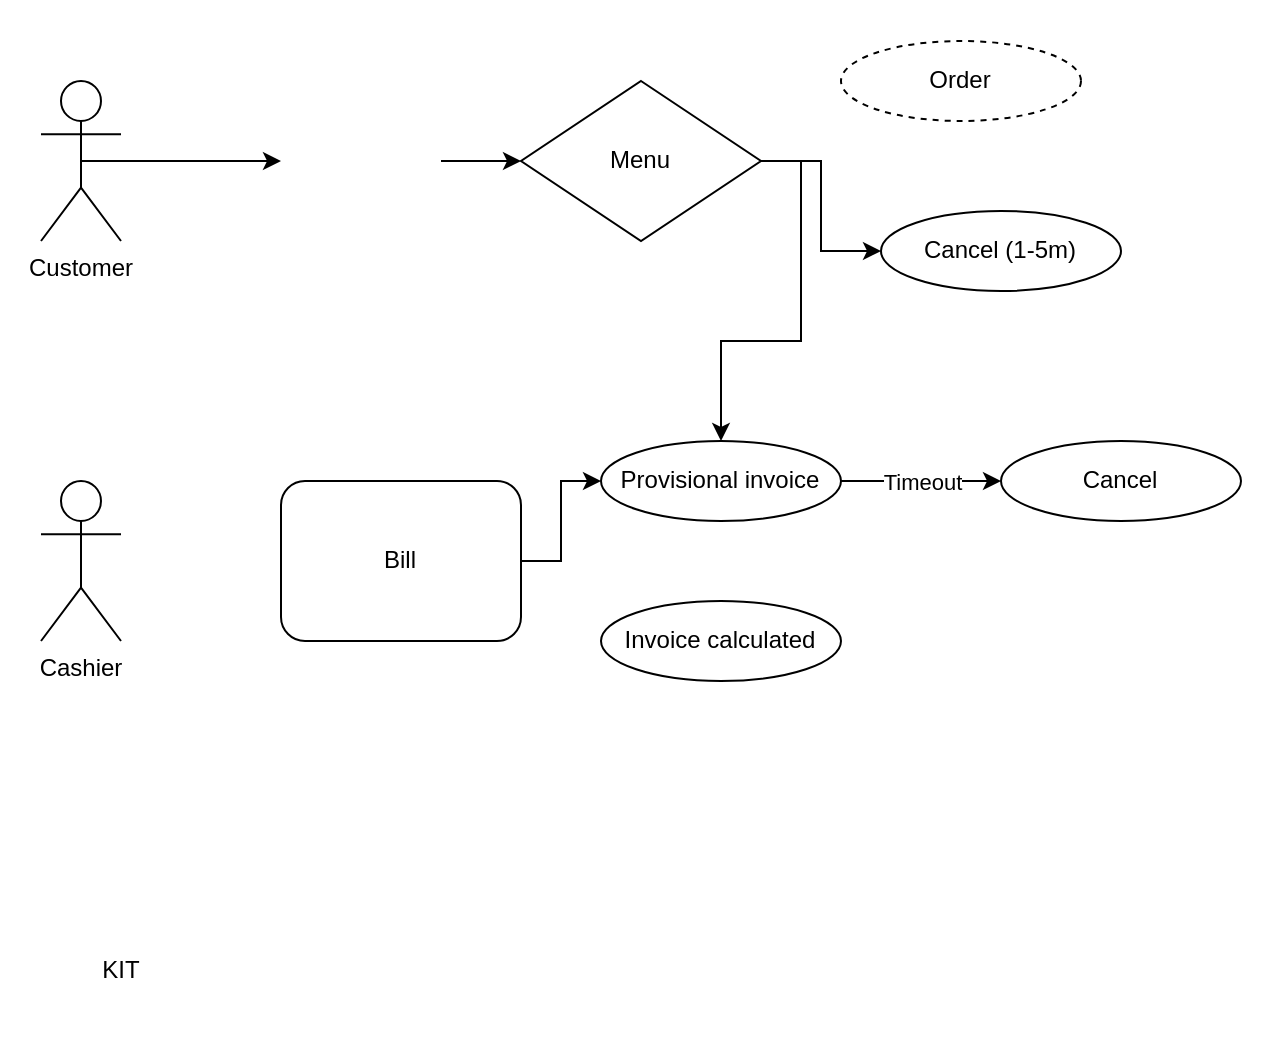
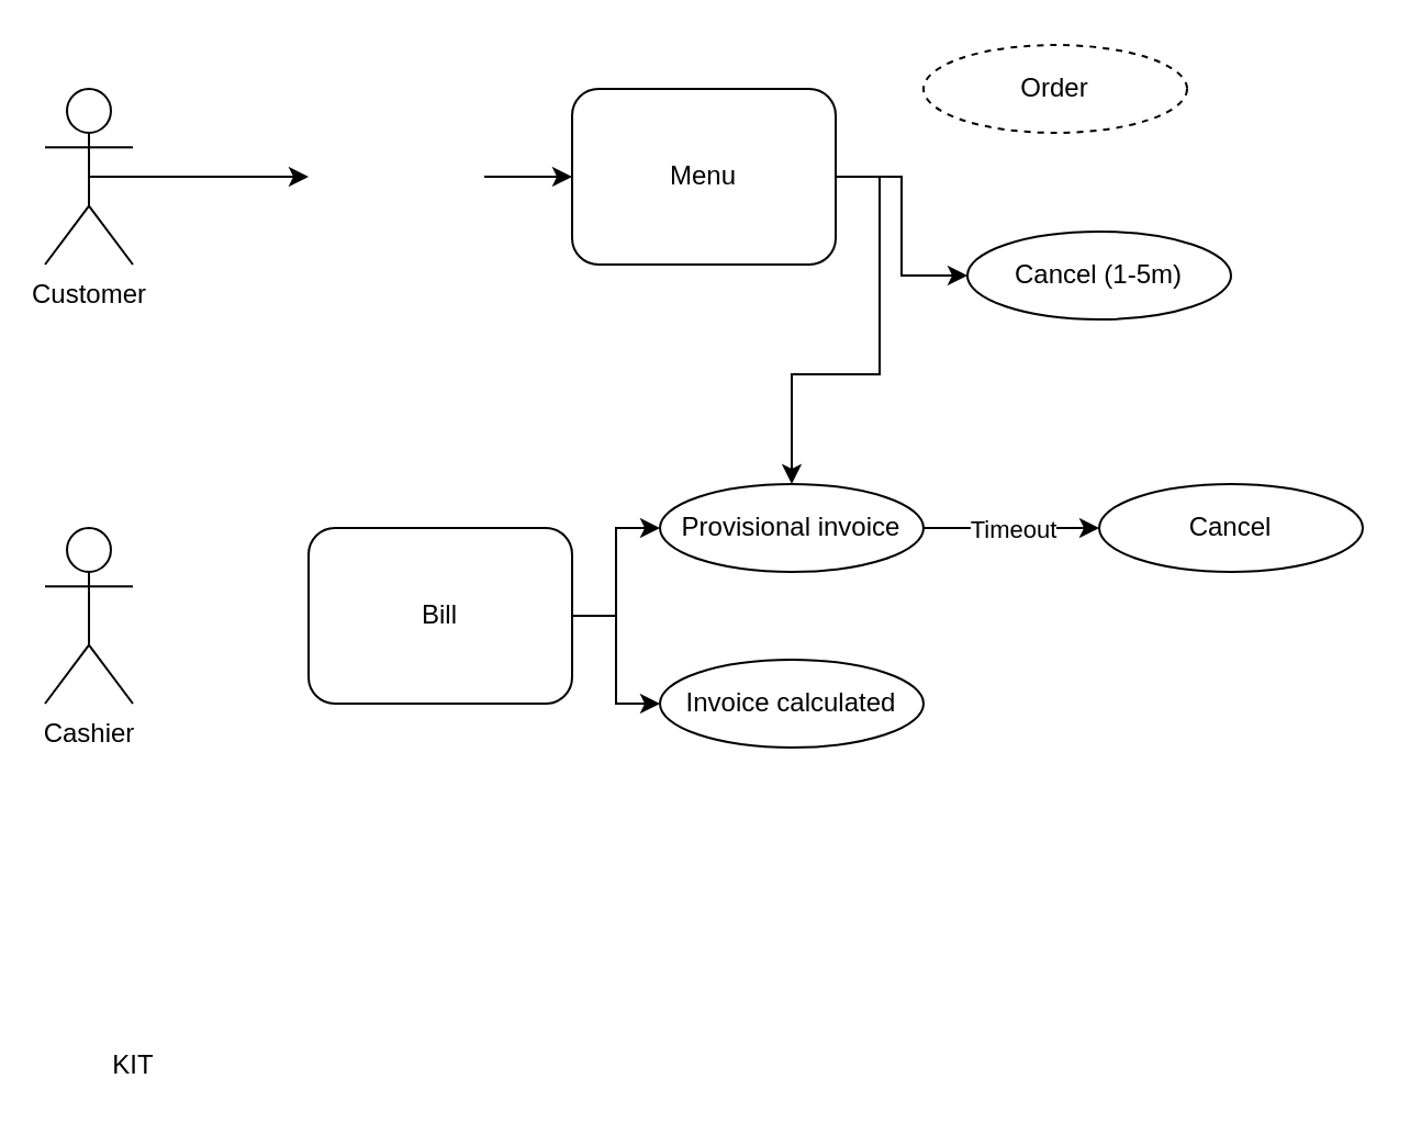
- <mxCell id="9" value="Menu" style="rhombus;whiteSpace=wrap;html=1;" vertex="1" parent="1"><mxGeometry x="260" y="40" width="120" height="80" as="geometry" /></mxCell>
+ <mxCell id="9" value="Menu" style="rounded=1;whiteSpace=wrap;html=1;" vertex="1" parent="1"><mxGeometry x="260" y="40" width="120" height="80" as="geometry" /></mxCell>
+ <mxCell id="13" style="edgeStyle=orthogonalEdgeStyle;rounded=0;orthogonalLoop=1;jettySize=auto;html=1;exitX=1;exitY=0.5;exitDx=0;exitDy=0;entryX=0;entryY=0.5;entryDx=0;entryDy=0;" edge="1" parent="1" source="14" target="16"><mxGeometry relative="1" as="geometry" /></mxCell>
